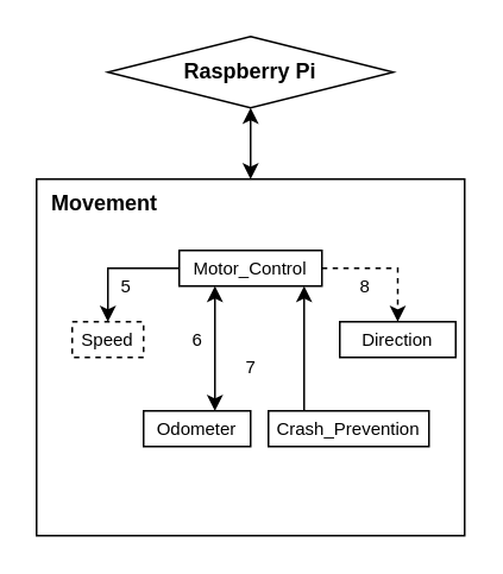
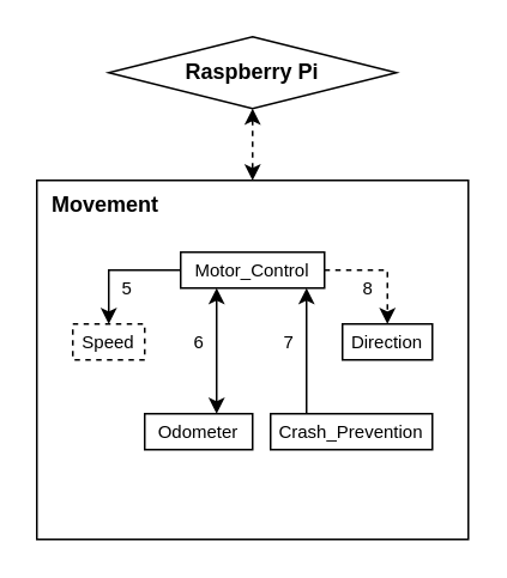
- <mxCell id="16" style="edgeStyle=orthogonalEdgeStyle;rounded=0;orthogonalLoop=1;jettySize=auto;html=1;exitX=0.5;exitY=1;exitDx=0;exitDy=0;entryX=0.5;entryY=0;entryDx=0;entryDy=0;startArrow=classic;startFill=1;" edge="1" parent="1" source="17" target="2"><mxGeometry relative="1" as="geometry" /></mxCell>
+ <mxCell id="16" style="edgeStyle=orthogonalEdgeStyle;rounded=0;orthogonalLoop=1;jettySize=auto;html=1;exitX=0.5;exitY=1;exitDx=0;exitDy=0;entryX=0.5;entryY=0;entryDx=0;entryDy=0;startArrow=classic;startFill=1;dashed=1;" edge="1" parent="1" source="17" target="2"><mxGeometry relative="1" as="geometry" /></mxCell>
- <mxCell id="7" value="&lt;font style=&quot;font-size: 10px;&quot;&gt;Direction&lt;/font&gt;" style="rounded=0;whiteSpace=wrap;html=1;" parent="1" vertex="1"><mxGeometry x="190" y="180" width="65" height="20" as="geometry" /></mxCell>
+ <mxCell id="7" value="&lt;font style=&quot;font-size: 10px;&quot;&gt;Direction&lt;/font&gt;" style="rounded=0;whiteSpace=wrap;html=1;" parent="1" vertex="1"><mxGeometry x="190" y="180" width="50" height="20" as="geometry" /></mxCell>
- <mxCell id="14" value="&lt;font style=&quot;font-size: 10px;&quot;&gt;7&lt;/font&gt;" style="text;html=1;align=center;verticalAlign=middle;resizable=0;points=[];autosize=1;strokeColor=none;fillColor=none;spacing=-3;" parent="1" vertex="1"><mxGeometry x="130" y="195" width="20" height="20" as="geometry" /></mxCell>
+ <mxCell id="14" value="&lt;font style=&quot;font-size: 10px;&quot;&gt;7&lt;/font&gt;" style="text;html=1;align=center;verticalAlign=middle;resizable=0;points=[];autosize=1;strokeColor=none;fillColor=none;spacing=-3;" parent="1" vertex="1"><mxGeometry x="150" y="180" width="20" height="20" as="geometry" /></mxCell>
